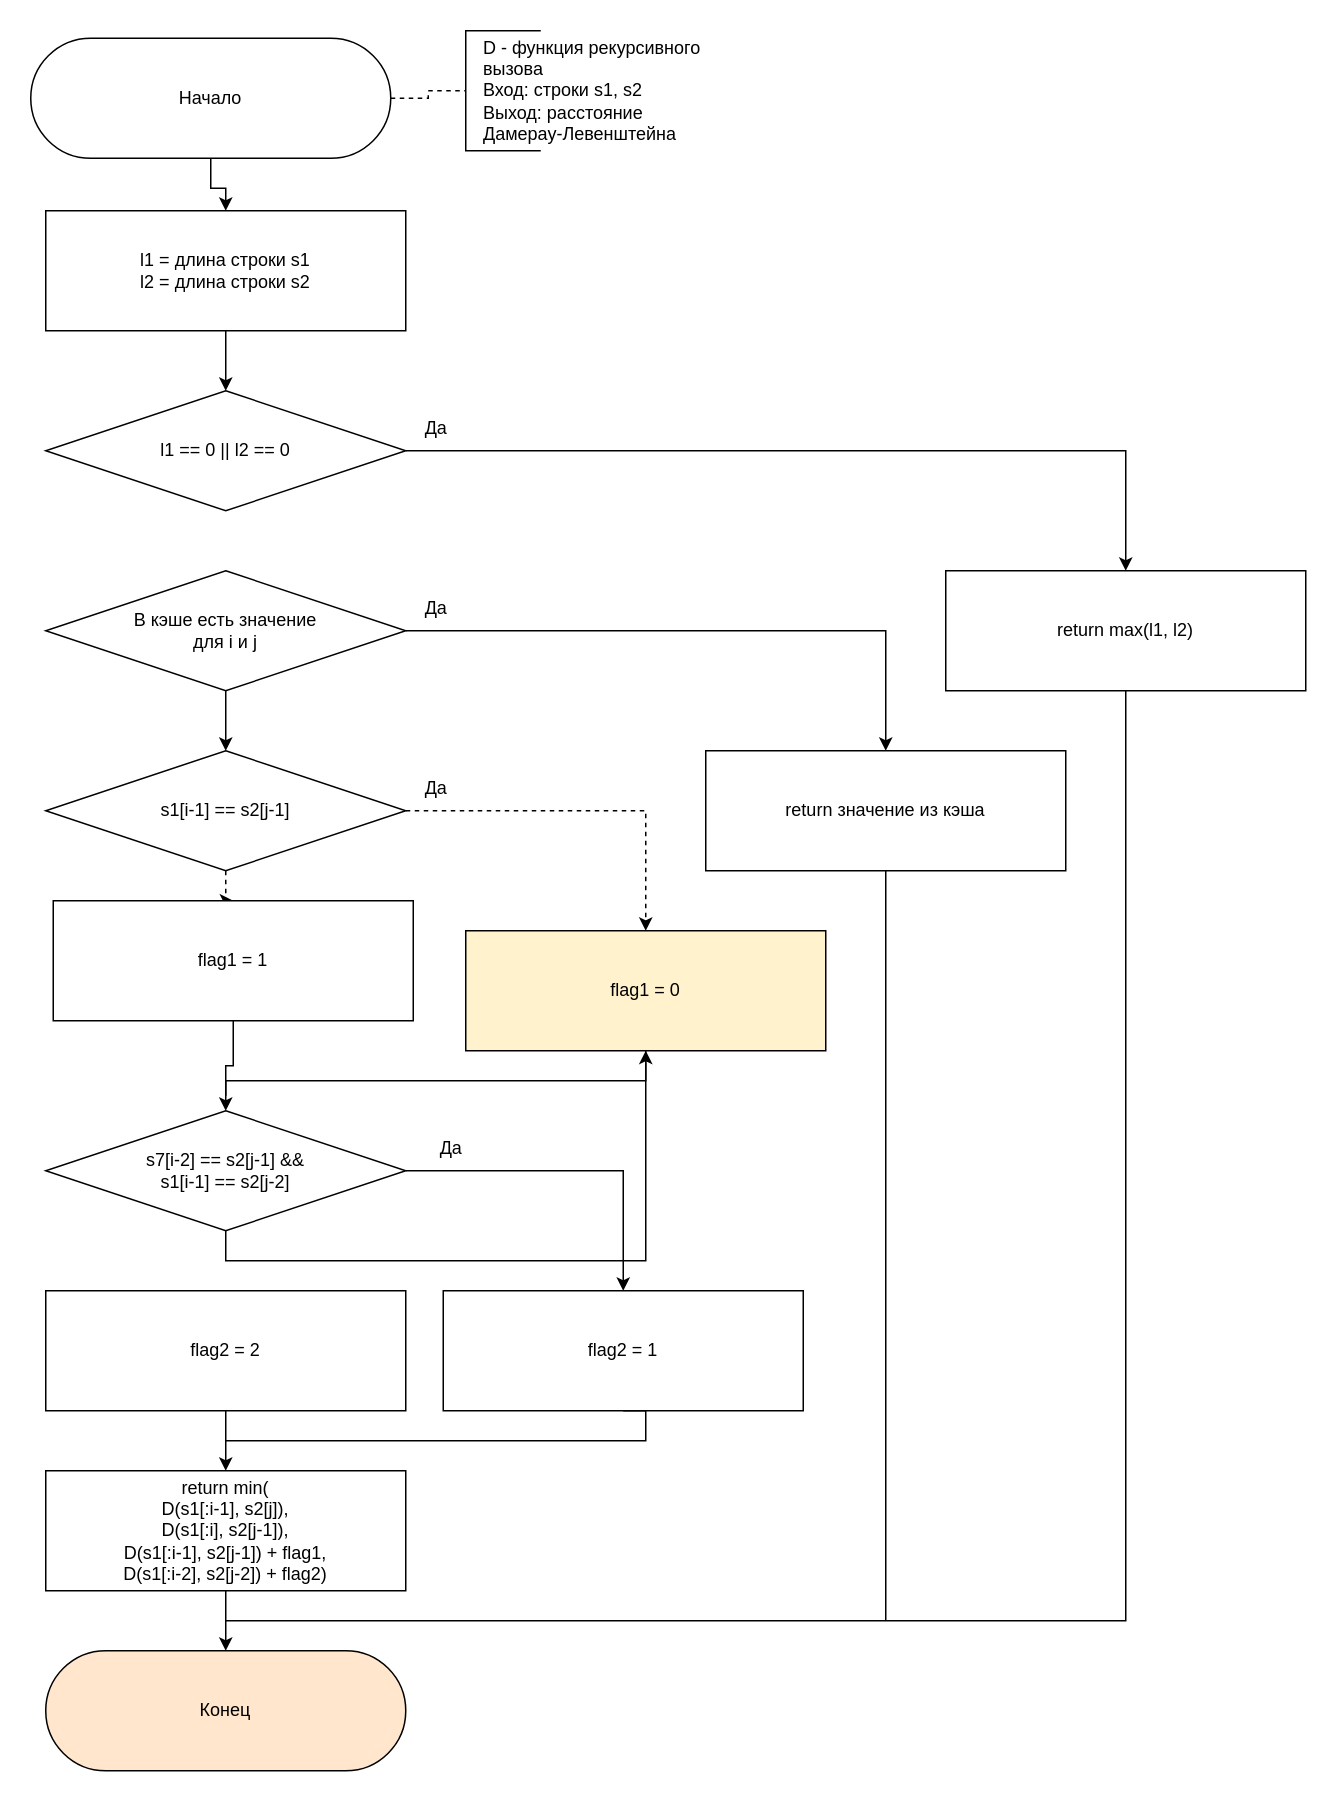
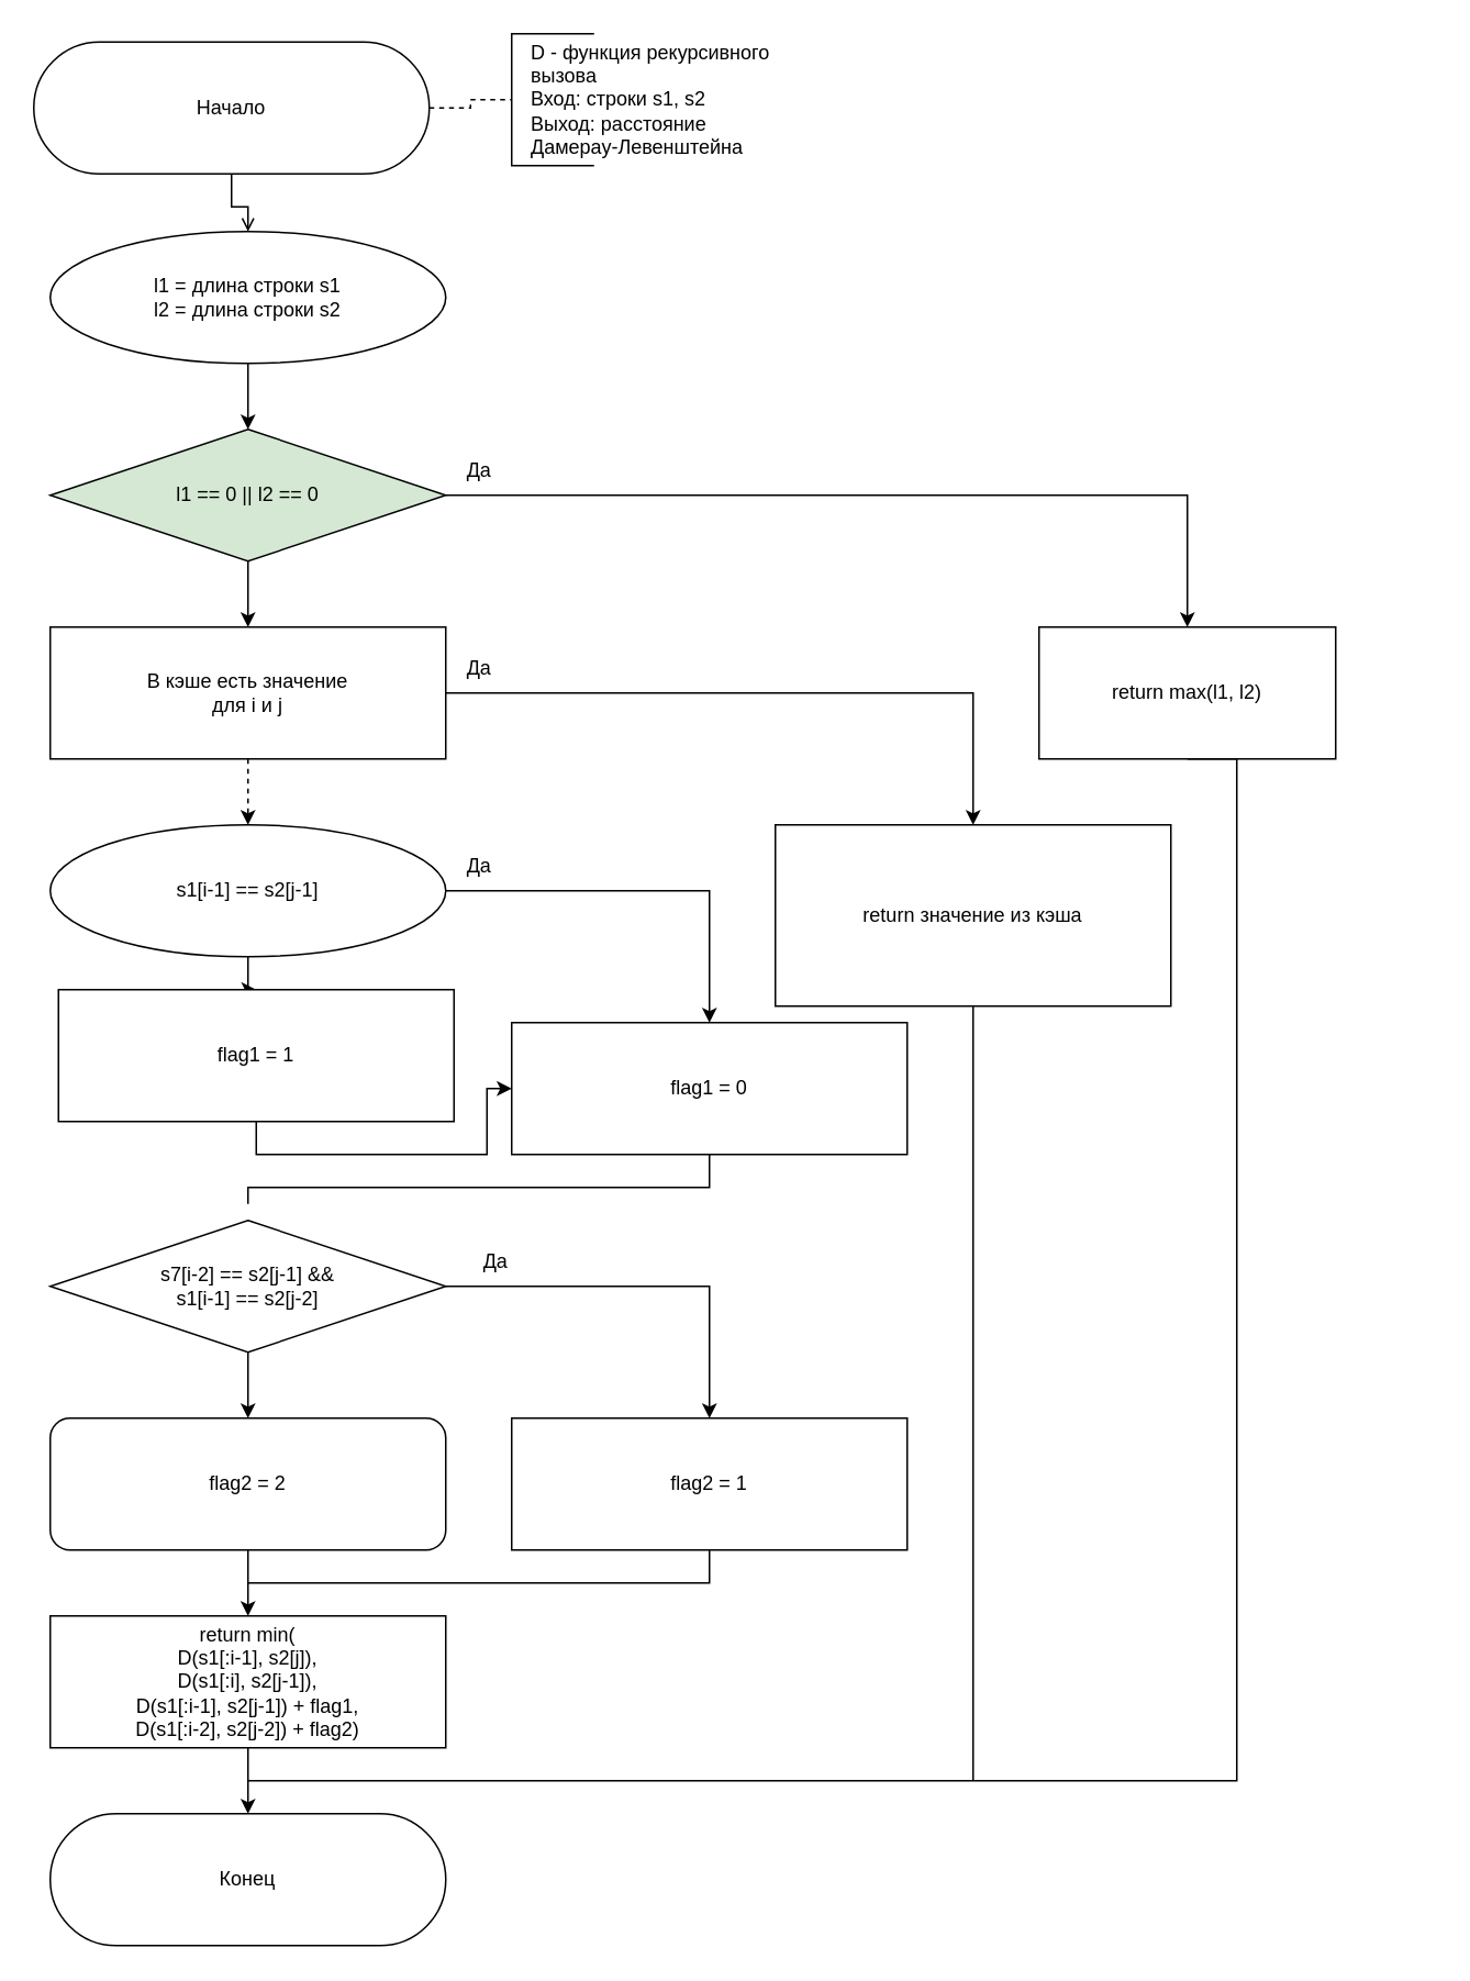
- <mxCell id="2" style="edgeStyle=orthogonalEdgeStyle;rounded=0;orthogonalLoop=1;jettySize=auto;html=1;entryX=0.5;entryY=0;entryDx=0;entryDy=0;endArrow=classic;endFill=1;" edge="1" parent="1" source="4" target="6"><mxGeometry relative="1" as="geometry" /></mxCell>
+ <mxCell id="2" style="edgeStyle=orthogonalEdgeStyle;rounded=0;orthogonalLoop=1;jettySize=auto;html=1;entryX=0.5;entryY=0;entryDx=0;entryDy=0;endArrow=open;endFill=1;" edge="1" parent="1" source="4" target="6"><mxGeometry relative="1" as="geometry" /></mxCell>
- <mxCell id="6" value="l1 = длина строки s1&lt;br&gt;l2 = длина строки s2" style="rounded=0;whiteSpace=wrap;html=1;shadow=0;" vertex="1" parent="1"><mxGeometry x="30" y="140" width="240" height="80" as="geometry" /></mxCell>
+ <mxCell id="6" value="l1 = длина строки s1&lt;br&gt;l2 = длина строки s2" style="ellipse;whiteSpace=wrap;html=1;shadow=0;" vertex="1" parent="1"><mxGeometry x="30" y="140" width="240" height="80" as="geometry" /></mxCell>
- <mxCell id="11" value="l1 == 0 || l2 == 0" style="rhombus;whiteSpace=wrap;html=1;rounded=0;shadow=0;" vertex="1" parent="1"><mxGeometry x="30" y="260" width="240" height="80" as="geometry" /></mxCell>
+ <mxCell id="11" value="l1 == 0 || l2 == 0" style="rhombus;whiteSpace=wrap;html=1;rounded=0;shadow=0;fillColor=#d5e8d4;" vertex="1" parent="1"><mxGeometry x="30" y="260" width="240" height="80" as="geometry" /></mxCell>
+ <mxCell id="10" style="edgeStyle=orthogonalEdgeStyle;rounded=0;orthogonalLoop=1;jettySize=auto;html=1;startArrow=none;startFill=0;endArrow=classic;endFill=1;" edge="1" parent="1" source="11" target="36"><mxGeometry relative="1" as="geometry" /></mxCell>
- <mxCell id="36" value="В кэше есть значение&lt;br&gt;для i и j" style="rhombus;whiteSpace=wrap;html=1;rounded=0;shadow=0;" vertex="1" parent="1"><mxGeometry x="30" y="380" width="240" height="80" as="geometry" /></mxCell>
+ <mxCell id="36" value="В кэше есть значение&lt;br&gt;для i и j" style="whiteSpace=wrap;html=1;shadow=0;rounded=0;" vertex="1" parent="1"><mxGeometry x="30" y="380" width="240" height="80" as="geometry" /></mxCell>
- <mxCell id="16" value="return max(l1, l2)" style="rounded=0;whiteSpace=wrap;html=1;shadow=0;" vertex="1" parent="1"><mxGeometry x="630" y="380" width="240" height="80" as="geometry" /></mxCell>
+ <mxCell id="16" value="return max(l1, l2)" style="rounded=0;whiteSpace=wrap;html=1;shadow=0;" vertex="1" parent="1"><mxGeometry x="630" y="380" width="180" height="80" as="geometry" /></mxCell>
- <mxCell id="34" style="edgeStyle=orthogonalEdgeStyle;rounded=0;orthogonalLoop=1;jettySize=auto;html=1;startArrow=none;startFill=0;endArrow=classic;endFill=1;" edge="1" parent="1" source="36" target="14"><mxGeometry relative="1" as="geometry" /></mxCell>
+ <mxCell id="34" style="edgeStyle=orthogonalEdgeStyle;rounded=0;orthogonalLoop=1;jettySize=auto;html=1;startArrow=none;startFill=0;endArrow=classic;endFill=1;dashed=1;" edge="1" parent="1" source="36" target="14"><mxGeometry relative="1" as="geometry" /></mxCell>
- <mxCell id="14" value="s1[i-1] == s2[j-1]" style="rhombus;whiteSpace=wrap;html=1;rounded=0;shadow=0;" vertex="1" parent="1"><mxGeometry x="30" y="500" width="240" height="80" as="geometry" /></mxCell>
+ <mxCell id="14" value="s1[i-1] == s2[j-1]" style="ellipse;whiteSpace=wrap;html=1;shadow=0;" vertex="1" parent="1"><mxGeometry x="30" y="500" width="240" height="80" as="geometry" /></mxCell>
- <mxCell id="12" style="edgeStyle=orthogonalEdgeStyle;rounded=0;orthogonalLoop=1;jettySize=auto;html=1;exitX=1;exitY=0.5;exitDx=0;exitDy=0;startArrow=none;startFill=0;endArrow=classic;endFill=1;dashed=1;" edge="1" parent="1" source="14" target="18"><mxGeometry relative="1" as="geometry" /></mxCell>
+ <mxCell id="12" style="edgeStyle=orthogonalEdgeStyle;rounded=0;orthogonalLoop=1;jettySize=auto;html=1;exitX=1;exitY=0.5;exitDx=0;exitDy=0;startArrow=none;startFill=0;endArrow=classic;endFill=1;" edge="1" parent="1" source="14" target="18"><mxGeometry relative="1" as="geometry" /></mxCell>
- <mxCell id="38" value="return значение из кэша" style="rounded=0;whiteSpace=wrap;html=1;shadow=0;" vertex="1" parent="1"><mxGeometry x="470" y="500" width="240" height="80" as="geometry" /></mxCell>
+ <mxCell id="38" value="return значение из кэша" style="rounded=0;whiteSpace=wrap;html=1;shadow=0;" vertex="1" parent="1"><mxGeometry x="470" y="500" width="240" height="110" as="geometry" /></mxCell>
- <mxCell id="13" style="edgeStyle=orthogonalEdgeStyle;rounded=0;orthogonalLoop=1;jettySize=auto;html=1;entryX=0.5;entryY=0;entryDx=0;entryDy=0;startArrow=none;startFill=0;endArrow=classic;endFill=1;dashed=1;" edge="1" parent="1" source="14" target="20"><mxGeometry relative="1" as="geometry" /></mxCell>
+ <mxCell id="13" style="edgeStyle=orthogonalEdgeStyle;rounded=0;orthogonalLoop=1;jettySize=auto;html=1;entryX=0.5;entryY=0;entryDx=0;entryDy=0;startArrow=none;startFill=0;endArrow=classic;endFill=1;" edge="1" parent="1" source="14" target="20"><mxGeometry relative="1" as="geometry" /></mxCell>
- <mxCell id="18" value="flag1 = 0" style="rounded=0;whiteSpace=wrap;html=1;shadow=0;fillColor=#fff2cc;" vertex="1" parent="1"><mxGeometry x="310" y="620" width="240" height="80" as="geometry" /></mxCell>
+ <mxCell id="18" value="flag1 = 0" style="rounded=0;whiteSpace=wrap;html=1;shadow=0;" vertex="1" parent="1"><mxGeometry x="310" y="620" width="240" height="80" as="geometry" /></mxCell>
- <mxCell id="19" style="edgeStyle=orthogonalEdgeStyle;rounded=0;orthogonalLoop=1;jettySize=auto;html=1;exitX=0.5;exitY=1;exitDx=0;exitDy=0;entryX=0.5;entryY=0;entryDx=0;entryDy=0;startArrow=none;startFill=0;endArrow=classic;endFill=1;" edge="1" parent="1" source="20" target="23"><mxGeometry relative="1" as="geometry" /></mxCell>
+ <mxCell id="19" style="edgeStyle=orthogonalEdgeStyle;rounded=0;orthogonalLoop=1;jettySize=auto;html=1;exitX=0.5;exitY=1;exitDx=0;exitDy=0;startArrow=none;startFill=0;endArrow=classic;endFill=1;" edge="1" parent="1" source="20" target="18"><mxGeometry relative="1" as="geometry" /></mxCell>
- <mxCell id="22" style="edgeStyle=orthogonalEdgeStyle;rounded=0;orthogonalLoop=1;jettySize=auto;html=1;exitX=0.5;exitY=1;exitDx=0;exitDy=0;startArrow=none;startFill=0;endArrow=classic;endFill=1;" edge="1" parent="1" source="23" target="18"><mxGeometry relative="1" as="geometry" /></mxCell>
+ <mxCell id="22" style="edgeStyle=orthogonalEdgeStyle;rounded=0;orthogonalLoop=1;jettySize=auto;html=1;exitX=0.5;exitY=1;exitDx=0;exitDy=0;entryX=0.5;entryY=0;entryDx=0;entryDy=0;startArrow=none;startFill=0;endArrow=classic;endFill=1;" edge="1" parent="1" source="23" target="25"><mxGeometry relative="1" as="geometry" /></mxCell>
- <mxCell id="25" value="flag2 = 2" style="rounded=0;whiteSpace=wrap;html=1;shadow=0;" vertex="1" parent="1"><mxGeometry x="30" y="860" width="240" height="80" as="geometry" /></mxCell>
+ <mxCell id="25" value="flag2 = 2" style="whiteSpace=wrap;html=1;shadow=0;rounded=1;" vertex="1" parent="1"><mxGeometry x="30" y="860" width="240" height="80" as="geometry" /></mxCell>
- <mxCell id="27" value="flag2 = 1" style="rounded=0;whiteSpace=wrap;html=1;shadow=0;" vertex="1" parent="1"><mxGeometry x="295" y="860" width="240" height="80" as="geometry" /></mxCell>
+ <mxCell id="27" value="flag2 = 1" style="rounded=0;whiteSpace=wrap;html=1;shadow=0;" vertex="1" parent="1"><mxGeometry x="310" y="860" width="240" height="80" as="geometry" /></mxCell>
- <mxCell id="30" value="Конец" style="rounded=1;whiteSpace=wrap;html=1;shadow=0;arcSize=50;fillColor=#ffe6cc;" vertex="1" parent="1"><mxGeometry x="30" y="1100" width="240" height="80" as="geometry" /></mxCell>
+ <mxCell id="30" value="Конец" style="rounded=1;whiteSpace=wrap;html=1;shadow=0;arcSize=50;" vertex="1" parent="1"><mxGeometry x="30" y="1100" width="240" height="80" as="geometry" /></mxCell>
